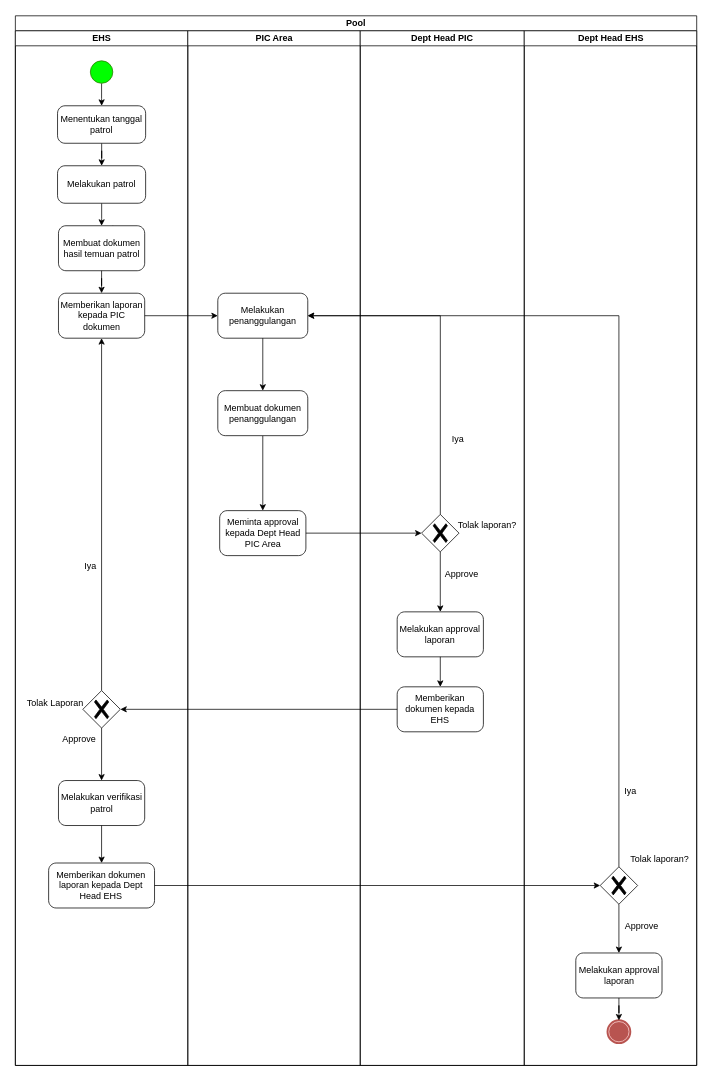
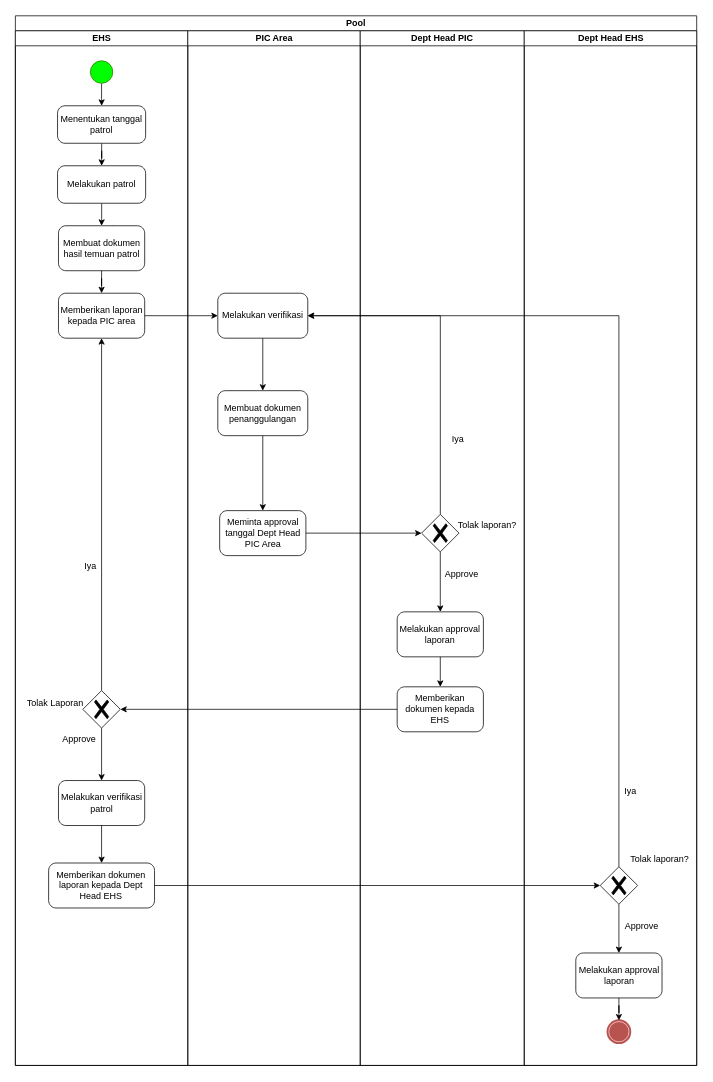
- <mxCell id="12" value="Memberikan laporan kepada PIC dokumen" style="points=[[0.25,0,0],[0.5,0,0],[0.75,0,0],[1,0.25,0],[1,0.5,0],[1,0.75,0],[0.75,1,0],[0.5,1,0],[0.25,1,0],[0,0.75,0],[0,0.5,0],[0,0.25,0]];shape=mxgraph.bpmn.task;whiteSpace=wrap;rectStyle=rounded;size=10;html=1;container=1;expand=0;collapsible=0;taskMarker=abstract;" parent="3" vertex="1"><mxGeometry x="57.5" y="350" width="115" height="60" as="geometry" /></mxCell>
+ <mxCell id="12" value="Memberikan laporan kepada PIC area" style="points=[[0.25,0,0],[0.5,0,0],[0.75,0,0],[1,0.25,0],[1,0.5,0],[1,0.75,0],[0.75,1,0],[0.5,1,0],[0.25,1,0],[0,0.75,0],[0,0.5,0],[0,0.25,0]];shape=mxgraph.bpmn.task;whiteSpace=wrap;rectStyle=rounded;size=10;html=1;container=1;expand=0;collapsible=0;taskMarker=abstract;" parent="3" vertex="1"><mxGeometry x="57.5" y="350" width="115" height="60" as="geometry" /></mxCell>
- <mxCell id="24" value="Melakukan penanggulangan" style="points=[[0.25,0,0],[0.5,0,0],[0.75,0,0],[1,0.25,0],[1,0.5,0],[1,0.75,0],[0.75,1,0],[0.5,1,0],[0.25,1,0],[0,0.75,0],[0,0.5,0],[0,0.25,0]];shape=mxgraph.bpmn.task;whiteSpace=wrap;rectStyle=rounded;size=10;html=1;container=1;expand=0;collapsible=0;taskMarker=abstract;" parent="23" vertex="1"><mxGeometry x="40" y="350" width="120" height="60" as="geometry" /></mxCell>
+ <mxCell id="24" value="Melakukan verifikasi" style="points=[[0.25,0,0],[0.5,0,0],[0.75,0,0],[1,0.25,0],[1,0.5,0],[1,0.75,0],[0.75,1,0],[0.5,1,0],[0.25,1,0],[0,0.75,0],[0,0.5,0],[0,0.25,0]];shape=mxgraph.bpmn.task;whiteSpace=wrap;rectStyle=rounded;size=10;html=1;container=1;expand=0;collapsible=0;taskMarker=abstract;" parent="23" vertex="1"><mxGeometry x="40" y="350" width="120" height="60" as="geometry" /></mxCell>
- <mxCell id="28" value="Meminta approval kepada Dept Head PIC Area" style="points=[[0.25,0,0],[0.5,0,0],[0.75,0,0],[1,0.25,0],[1,0.5,0],[1,0.75,0],[0.75,1,0],[0.5,1,0],[0.25,1,0],[0,0.75,0],[0,0.5,0],[0,0.25,0]];shape=mxgraph.bpmn.task;whiteSpace=wrap;rectStyle=rounded;size=10;html=1;container=1;expand=0;collapsible=0;taskMarker=abstract;" parent="23" vertex="1"><mxGeometry x="42.5" y="640" width="115" height="60" as="geometry" /></mxCell>
+ <mxCell id="28" value="Meminta approval tanggal Dept Head PIC Area" style="points=[[0.25,0,0],[0.5,0,0],[0.75,0,0],[1,0.25,0],[1,0.5,0],[1,0.75,0],[0.75,1,0],[0.5,1,0],[0.25,1,0],[0,0.75,0],[0,0.5,0],[0,0.25,0]];shape=mxgraph.bpmn.task;whiteSpace=wrap;rectStyle=rounded;size=10;html=1;container=1;expand=0;collapsible=0;taskMarker=abstract;" parent="23" vertex="1"><mxGeometry x="42.5" y="640" width="115" height="60" as="geometry" /></mxCell>
